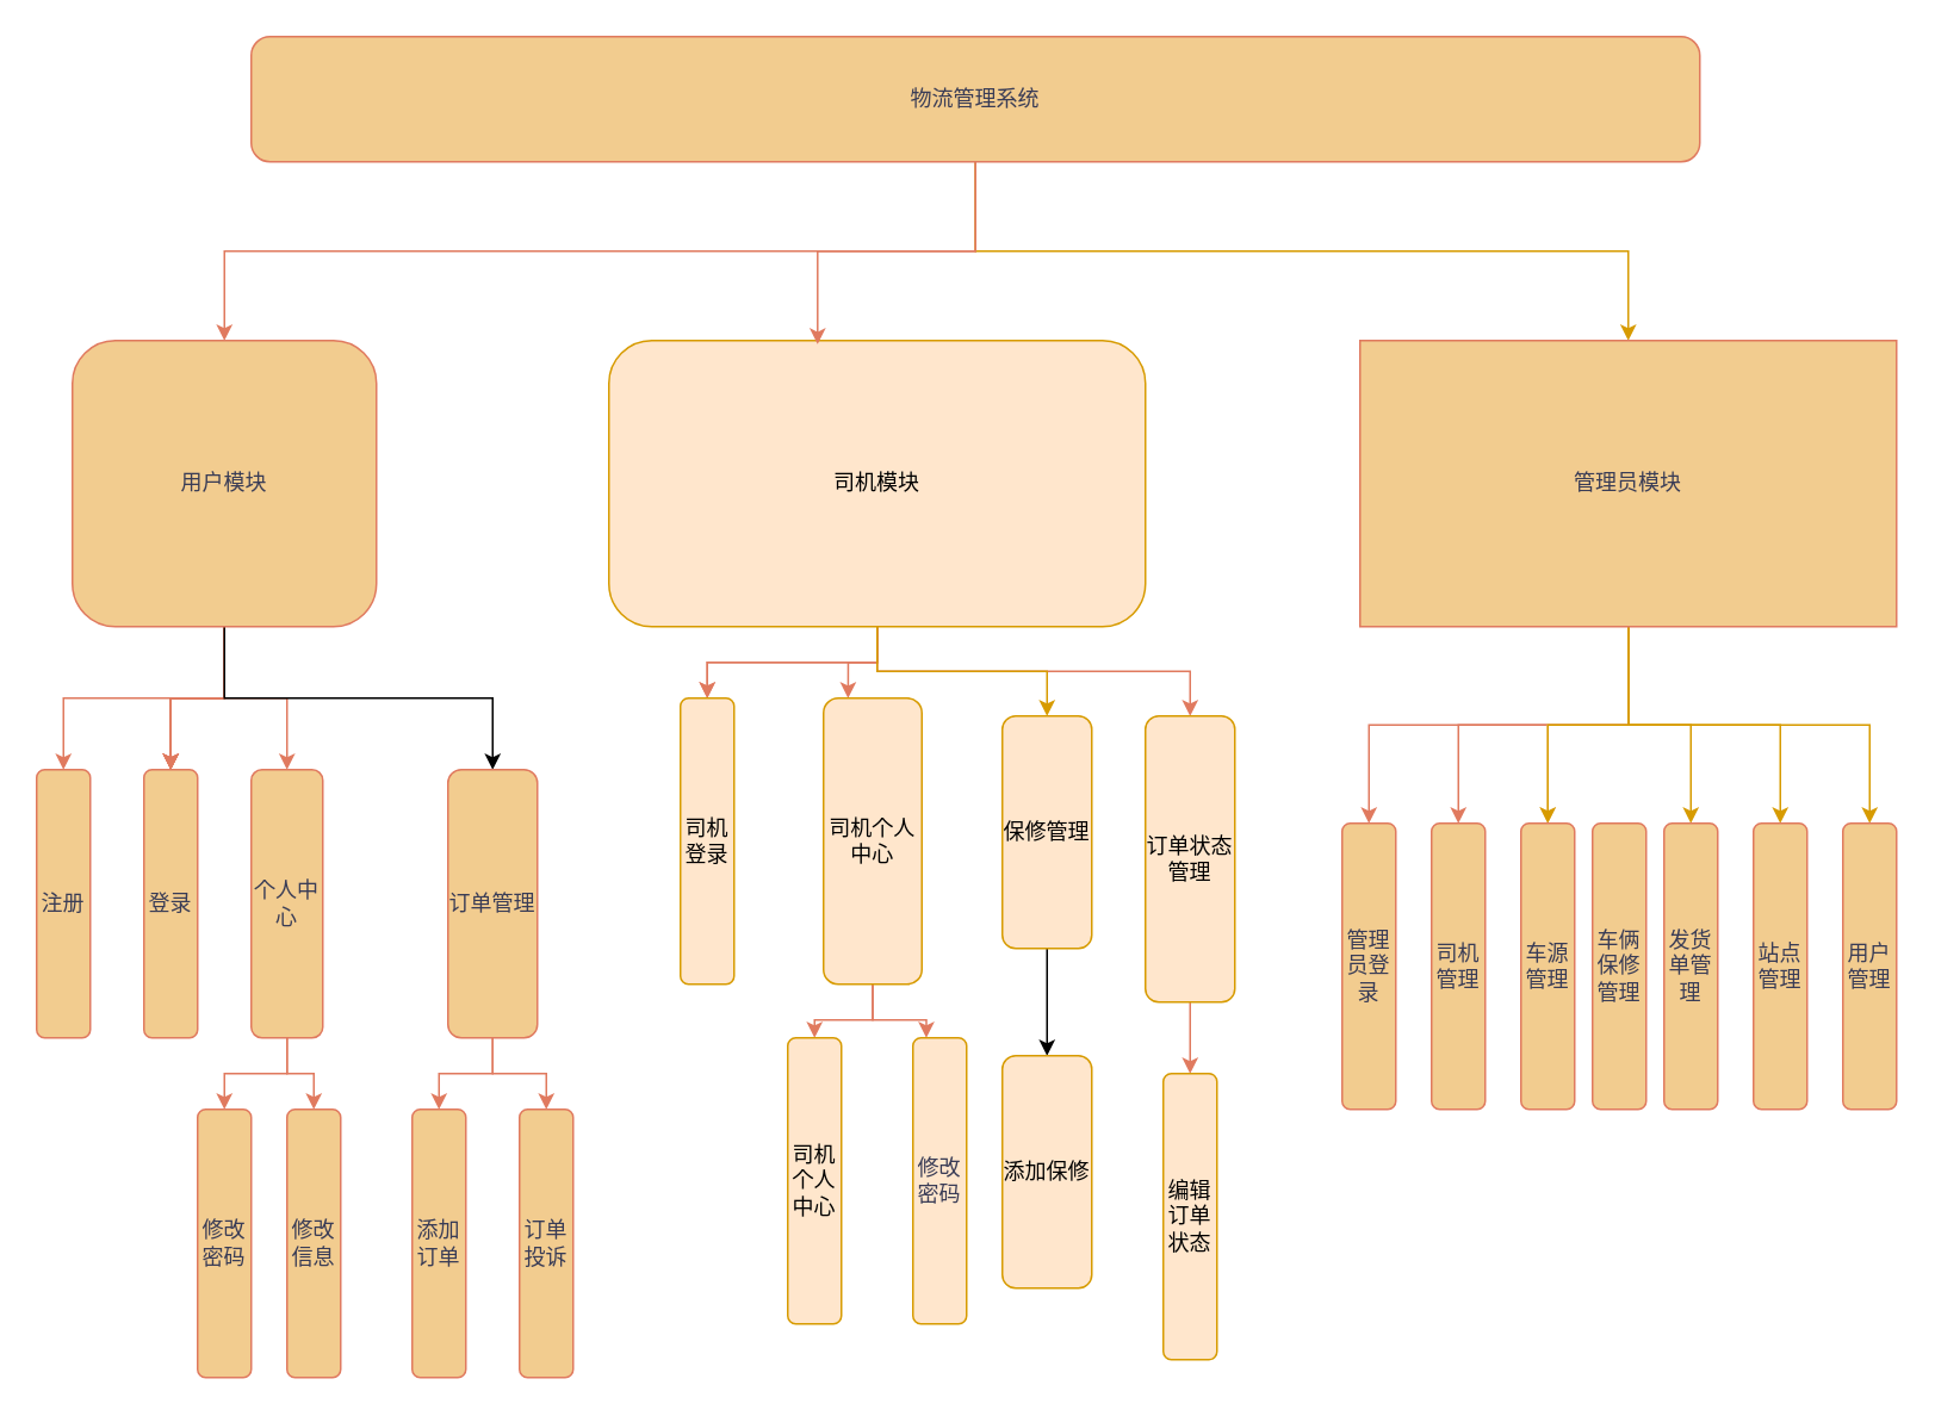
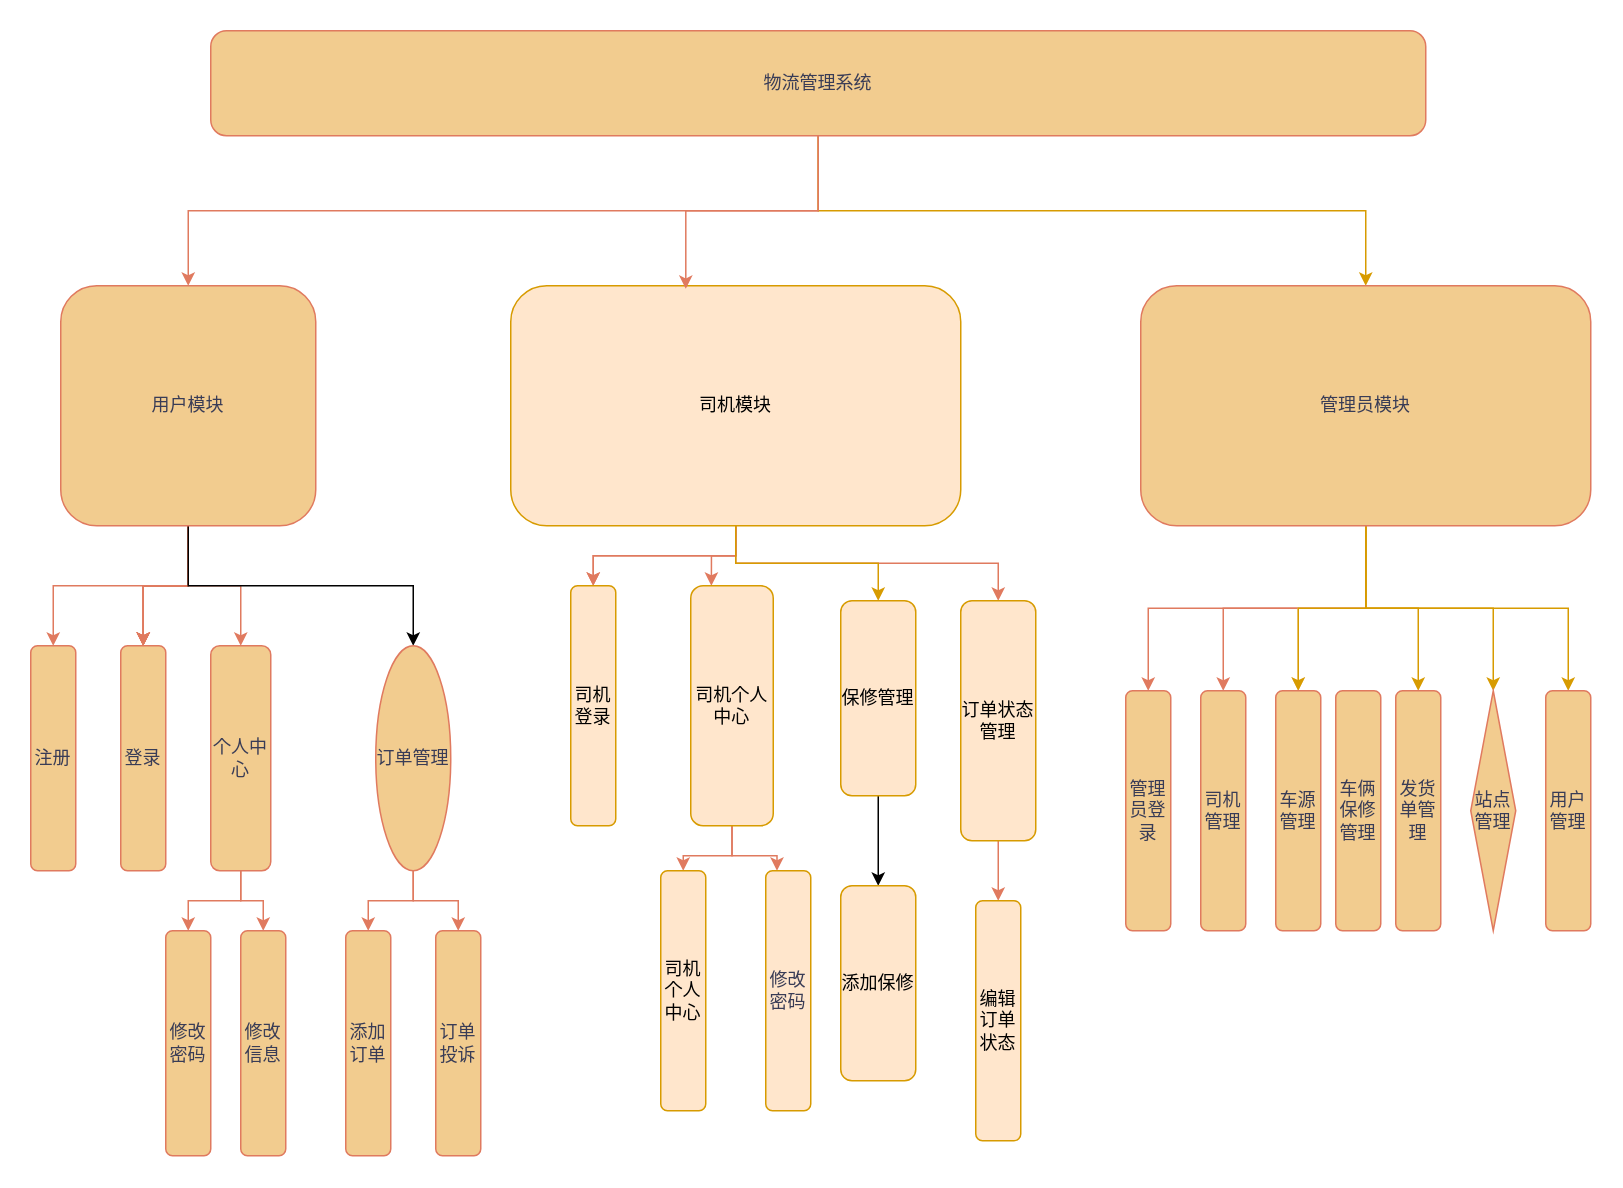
- <mxCell id="27" value="管理员模块" style="whiteSpace=wrap;html=1;labelBackgroundColor=none;fillColor=#F2CC8F;strokeColor=#E07A5F;fontColor=#393C56;rounded=0;" parent="1" vertex="1"><mxGeometry x="760" y="190" width="300" height="160" as="geometry" /></mxCell>
+ <mxCell id="27" value="管理员模块" style="rounded=1;whiteSpace=wrap;html=1;labelBackgroundColor=none;fillColor=#F2CC8F;strokeColor=#E07A5F;fontColor=#393C56;" parent="1" vertex="1"><mxGeometry x="760" y="190" width="300" height="160" as="geometry" /></mxCell>
- <mxCell id="36" value="订单管理" style="rounded=1;whiteSpace=wrap;html=1;labelBackgroundColor=none;fillColor=#F2CC8F;strokeColor=#E07A5F;fontColor=#393C56;labelPosition=center;verticalLabelPosition=middle;align=center;verticalAlign=middle;fontFamily=宋体;" parent="1" vertex="1"><mxGeometry x="250" y="430" width="50" height="150" as="geometry" /></mxCell>
+ <mxCell id="36" value="订单管理" style="ellipse;whiteSpace=wrap;html=1;labelBackgroundColor=none;fillColor=#F2CC8F;strokeColor=#E07A5F;fontColor=#393C56;labelPosition=center;verticalLabelPosition=middle;align=center;verticalAlign=middle;fontFamily=宋体;" parent="1" vertex="1"><mxGeometry x="250" y="430" width="50" height="150" as="geometry" /></mxCell>
- <mxCell id="58" value="站点管理" style="rounded=1;whiteSpace=wrap;html=1;labelBackgroundColor=none;fillColor=#F2CC8F;strokeColor=#E07A5F;fontColor=#393C56;" vertex="1" parent="1"><mxGeometry x="980" y="460" width="30" height="160" as="geometry" /></mxCell>
+ <mxCell id="58" value="站点管理" style="rhombus;whiteSpace=wrap;html=1;labelBackgroundColor=none;fillColor=#F2CC8F;strokeColor=#E07A5F;fontColor=#393C56;" vertex="1" parent="1"><mxGeometry x="980" y="460" width="30" height="160" as="geometry" /></mxCell>
